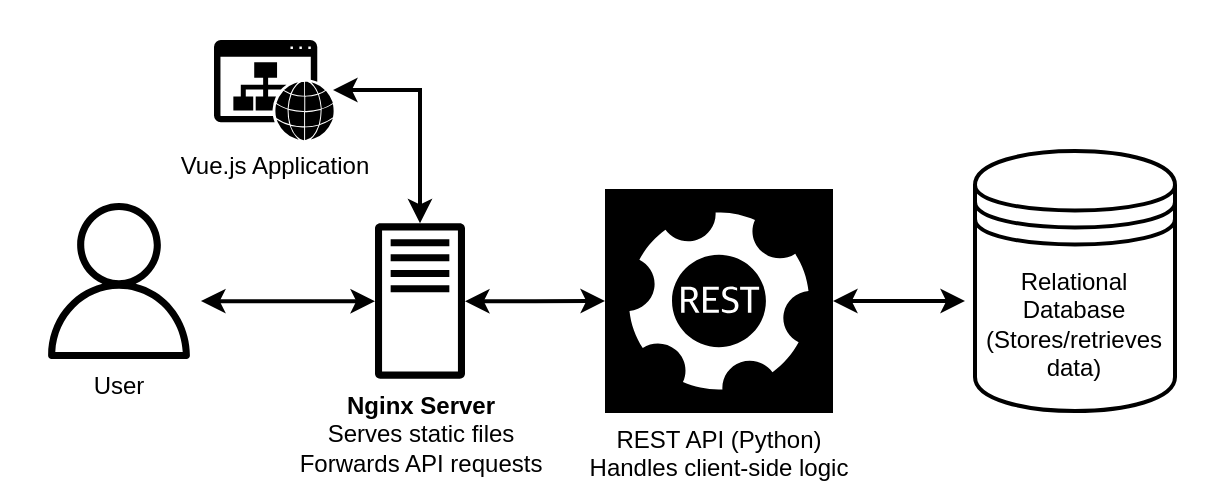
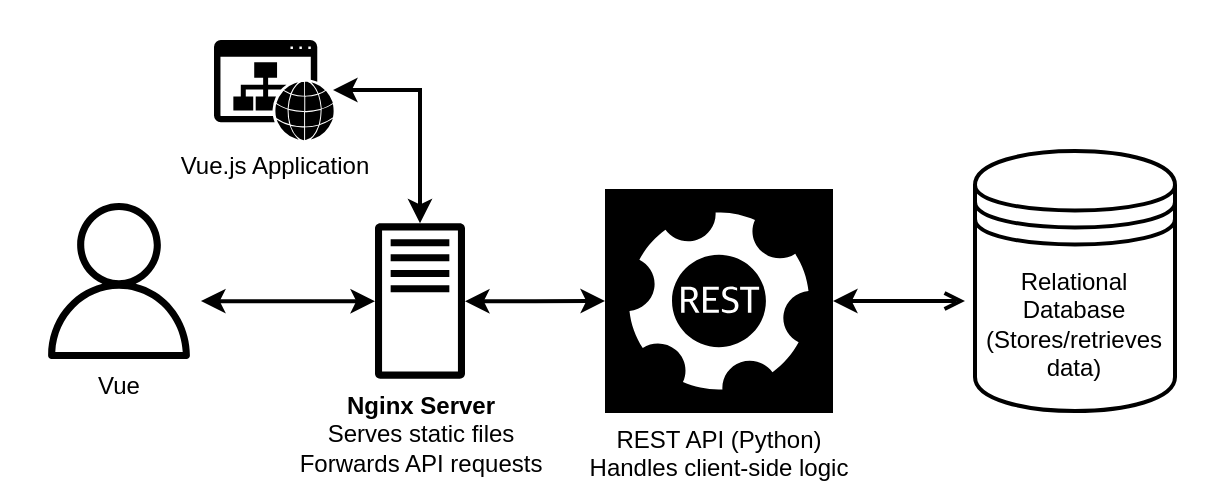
- <mxCell id="6" style="edgeStyle=orthogonalEdgeStyle;rounded=0;orthogonalLoop=1;jettySize=auto;html=1;entryX=-0.05;entryY=0.577;entryDx=0;entryDy=0;entryPerimeter=0;startArrow=classic;startFill=1;strokeWidth=2;strokeColor=#000000;" parent="1" source="5" target="3" edge="1"><mxGeometry relative="1" as="geometry" /></mxCell>
+ <mxCell id="6" style="edgeStyle=orthogonalEdgeStyle;rounded=0;orthogonalLoop=1;jettySize=auto;html=1;entryX=-0.05;entryY=0.577;entryDx=0;entryDy=0;entryPerimeter=0;startArrow=classic;startFill=1;strokeWidth=2;strokeColor=#000000;endArrow=open;" parent="1" source="5" target="3" edge="1"><mxGeometry relative="1" as="geometry" /></mxCell>
- <mxCell id="10" value="&lt;font color=&quot;#000000&quot;&gt;User&lt;/font&gt;" style="sketch=0;outlineConnect=0;fontColor=#232F3E;gradientColor=none;fillColor=#000000;strokeColor=#000000;dashed=0;verticalLabelPosition=bottom;verticalAlign=top;align=center;html=1;fontSize=12;fontStyle=0;aspect=fixed;pointerEvents=1;shape=mxgraph.aws4.user;" parent="1" vertex="1"><mxGeometry x="20" y="101" width="78" height="78" as="geometry" /></mxCell>
+ <mxCell id="10" value="&lt;font color=&quot;#000000&quot;&gt;Vue&lt;/font&gt;" style="sketch=0;outlineConnect=0;fontColor=#232F3E;gradientColor=none;fillColor=#000000;strokeColor=#000000;dashed=0;verticalLabelPosition=bottom;verticalAlign=top;align=center;html=1;fontSize=12;fontStyle=0;aspect=fixed;pointerEvents=1;shape=mxgraph.aws4.user;" parent="1" vertex="1"><mxGeometry x="20" y="101" width="78" height="78" as="geometry" /></mxCell>
